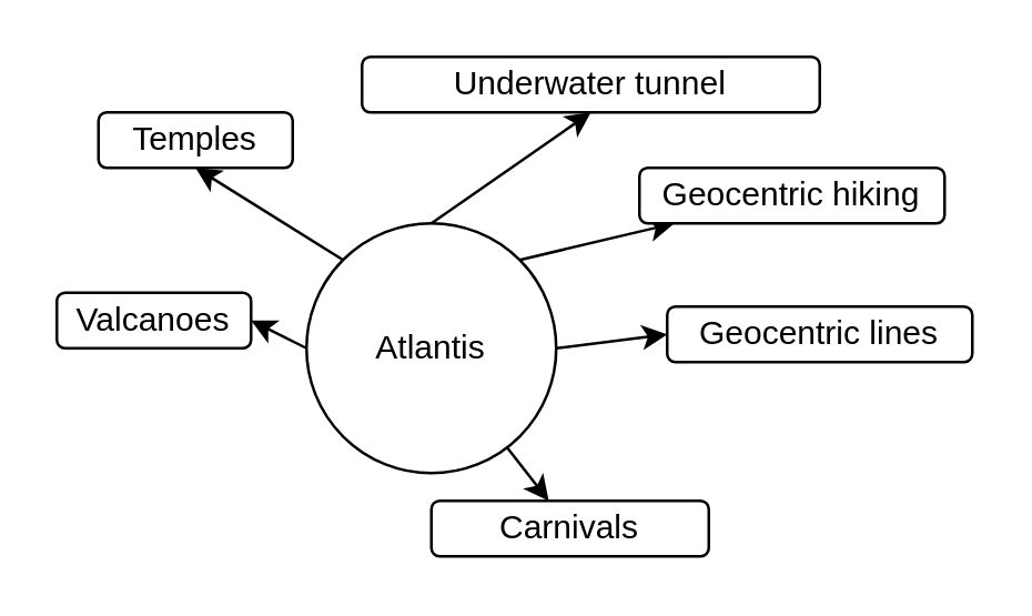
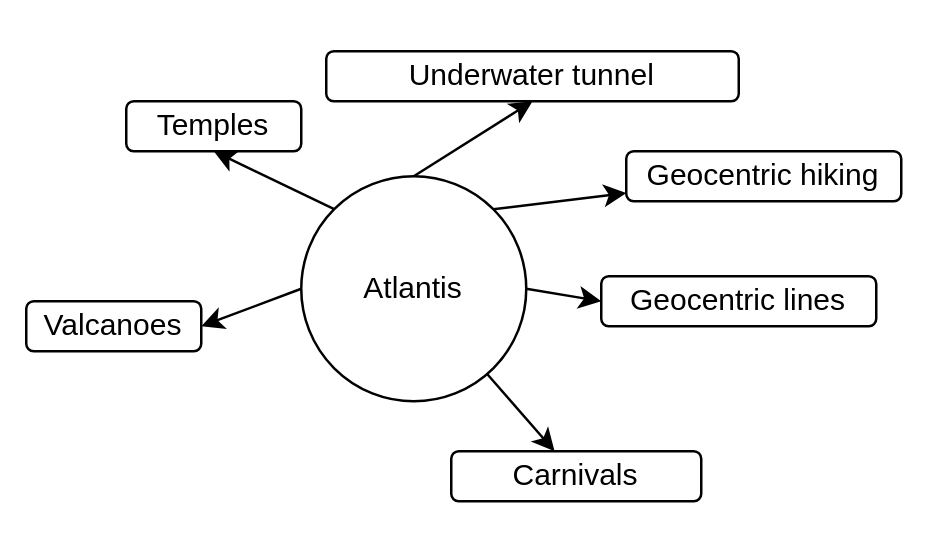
- <mxCell id="9" value="Temples" style="rounded=1;whiteSpace=wrap;html=1;" vertex="1" parent="1"><mxGeometry x="35" y="40" width="70" height="20" as="geometry" /></mxCell>
+ <mxCell id="9" value="Temples" style="rounded=1;whiteSpace=wrap;html=1;" vertex="1" parent="1"><mxGeometry x="50" y="40" width="70" height="20" as="geometry" /></mxCell>
- <mxCell id="12" value="Geocentric hiking" style="rounded=1;whiteSpace=wrap;html=1;" vertex="1" parent="1"><mxGeometry x="230" y="60" width="110" height="20" as="geometry" /></mxCell>
+ <mxCell id="12" value="Geocentric hiking" style="rounded=1;whiteSpace=wrap;html=1;" vertex="1" parent="1"><mxGeometry x="250" y="60" width="110" height="20" as="geometry" /></mxCell>
- <mxCell id="10" value="Valcanoes" style="rounded=1;whiteSpace=wrap;html=1;" vertex="1" parent="1"><mxGeometry x="20" y="105" width="70" height="20" as="geometry" /></mxCell>
+ <mxCell id="10" value="Valcanoes" style="rounded=1;whiteSpace=wrap;html=1;" vertex="1" parent="1"><mxGeometry x="10" y="120" width="70" height="20" as="geometry" /></mxCell>
- <mxCell id="8" value="Atlantis" style="ellipse;whiteSpace=wrap;html=1;aspect=fixed;" vertex="1" parent="1"><mxGeometry x="110" y="80" width="90" height="90" as="geometry" /></mxCell>
+ <mxCell id="8" value="Atlantis" style="ellipse;whiteSpace=wrap;html=1;aspect=fixed;" vertex="1" parent="1"><mxGeometry x="120" y="70" width="90" height="90" as="geometry" /></mxCell>
- <mxCell id="15" value="Carnivals" style="rounded=1;whiteSpace=wrap;html=1;" vertex="1" parent="1"><mxGeometry x="155" y="180" width="100" height="20" as="geometry" /></mxCell>
+ <mxCell id="15" value="Carnivals" style="rounded=1;whiteSpace=wrap;html=1;" vertex="1" parent="1"><mxGeometry x="180" y="180" width="100" height="20" as="geometry" /></mxCell>
